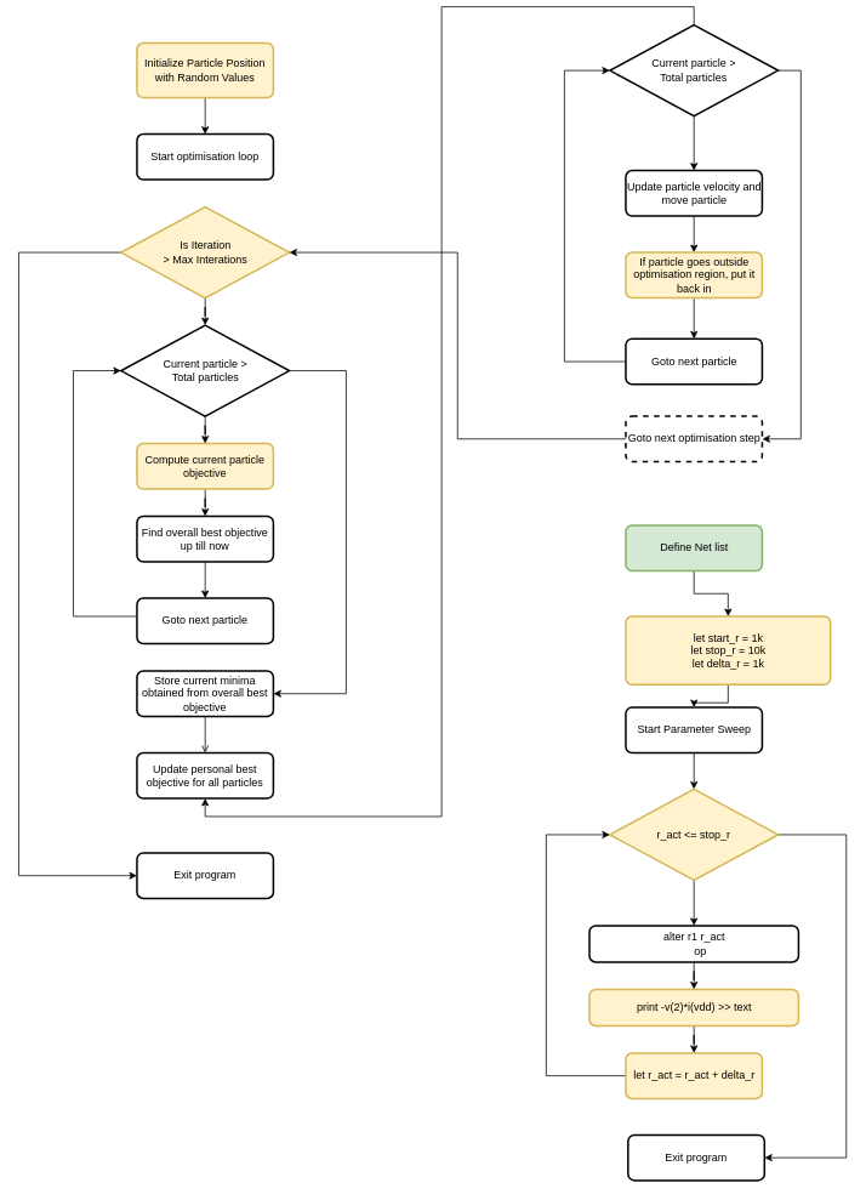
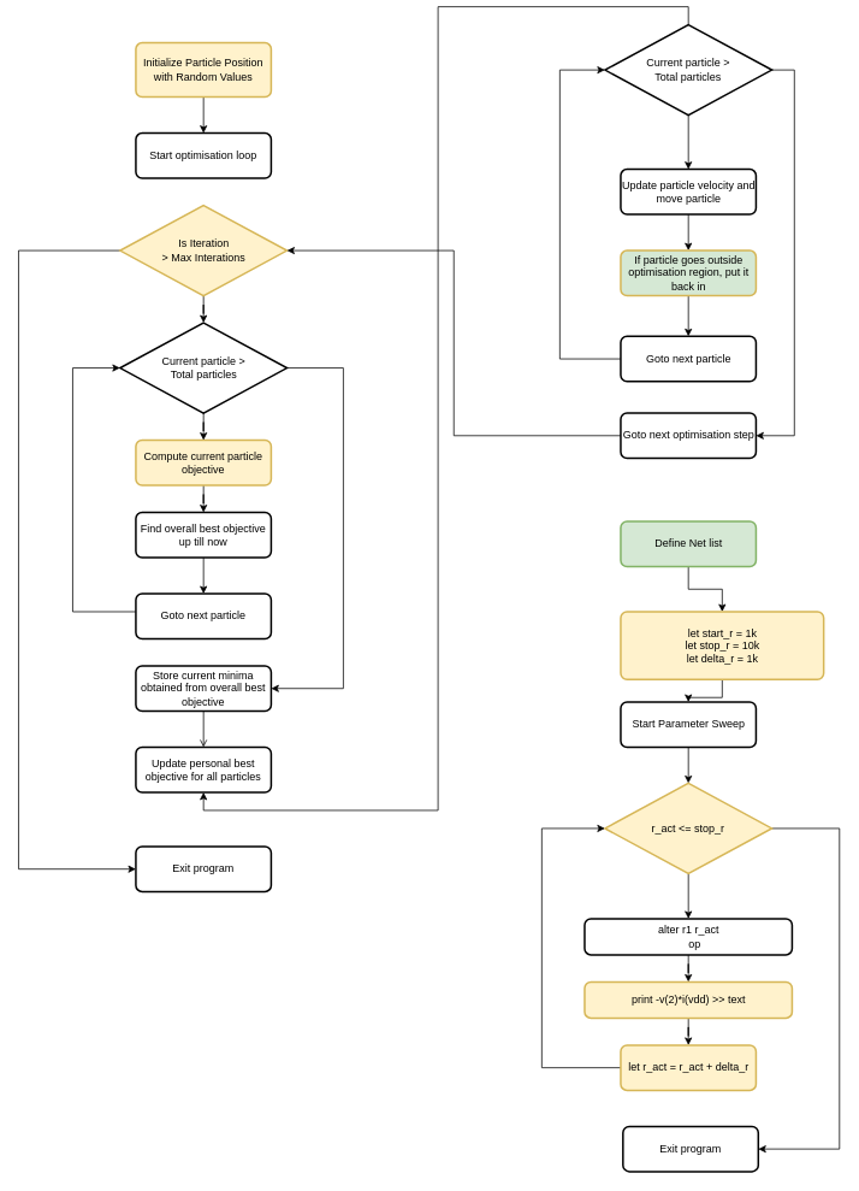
- <mxCell id="28" value="If particle goes outside optimisation region, put it back in" style="rounded=1;whiteSpace=wrap;html=1;absoluteArcSize=1;arcSize=14;strokeWidth=2;fillColor=#fff2cc;strokeColor=#d6b656;" vertex="1" parent="1"><mxGeometry x="687.5" y="270" width="150" height="50" as="geometry" /></mxCell>
+ <mxCell id="28" value="If particle goes outside optimisation region, put it back in" style="rounded=1;whiteSpace=wrap;html=1;absoluteArcSize=1;arcSize=14;strokeWidth=2;fillColor=#d5e8d4;strokeColor=#d6b656;" vertex="1" parent="1"><mxGeometry x="687.5" y="270" width="150" height="50" as="geometry" /></mxCell>
- <mxCell id="32" value="Goto next optimisation step" style="rounded=1;whiteSpace=wrap;html=1;absoluteArcSize=1;arcSize=14;strokeWidth=2;dashed=1;" vertex="1" parent="1"><mxGeometry x="687.5" y="450" width="150" height="50" as="geometry" /></mxCell>
+ <mxCell id="32" value="Goto next optimisation step" style="rounded=1;whiteSpace=wrap;html=1;absoluteArcSize=1;arcSize=14;strokeWidth=2;" vertex="1" parent="1"><mxGeometry x="687.5" y="450" width="150" height="50" as="geometry" /></mxCell>
